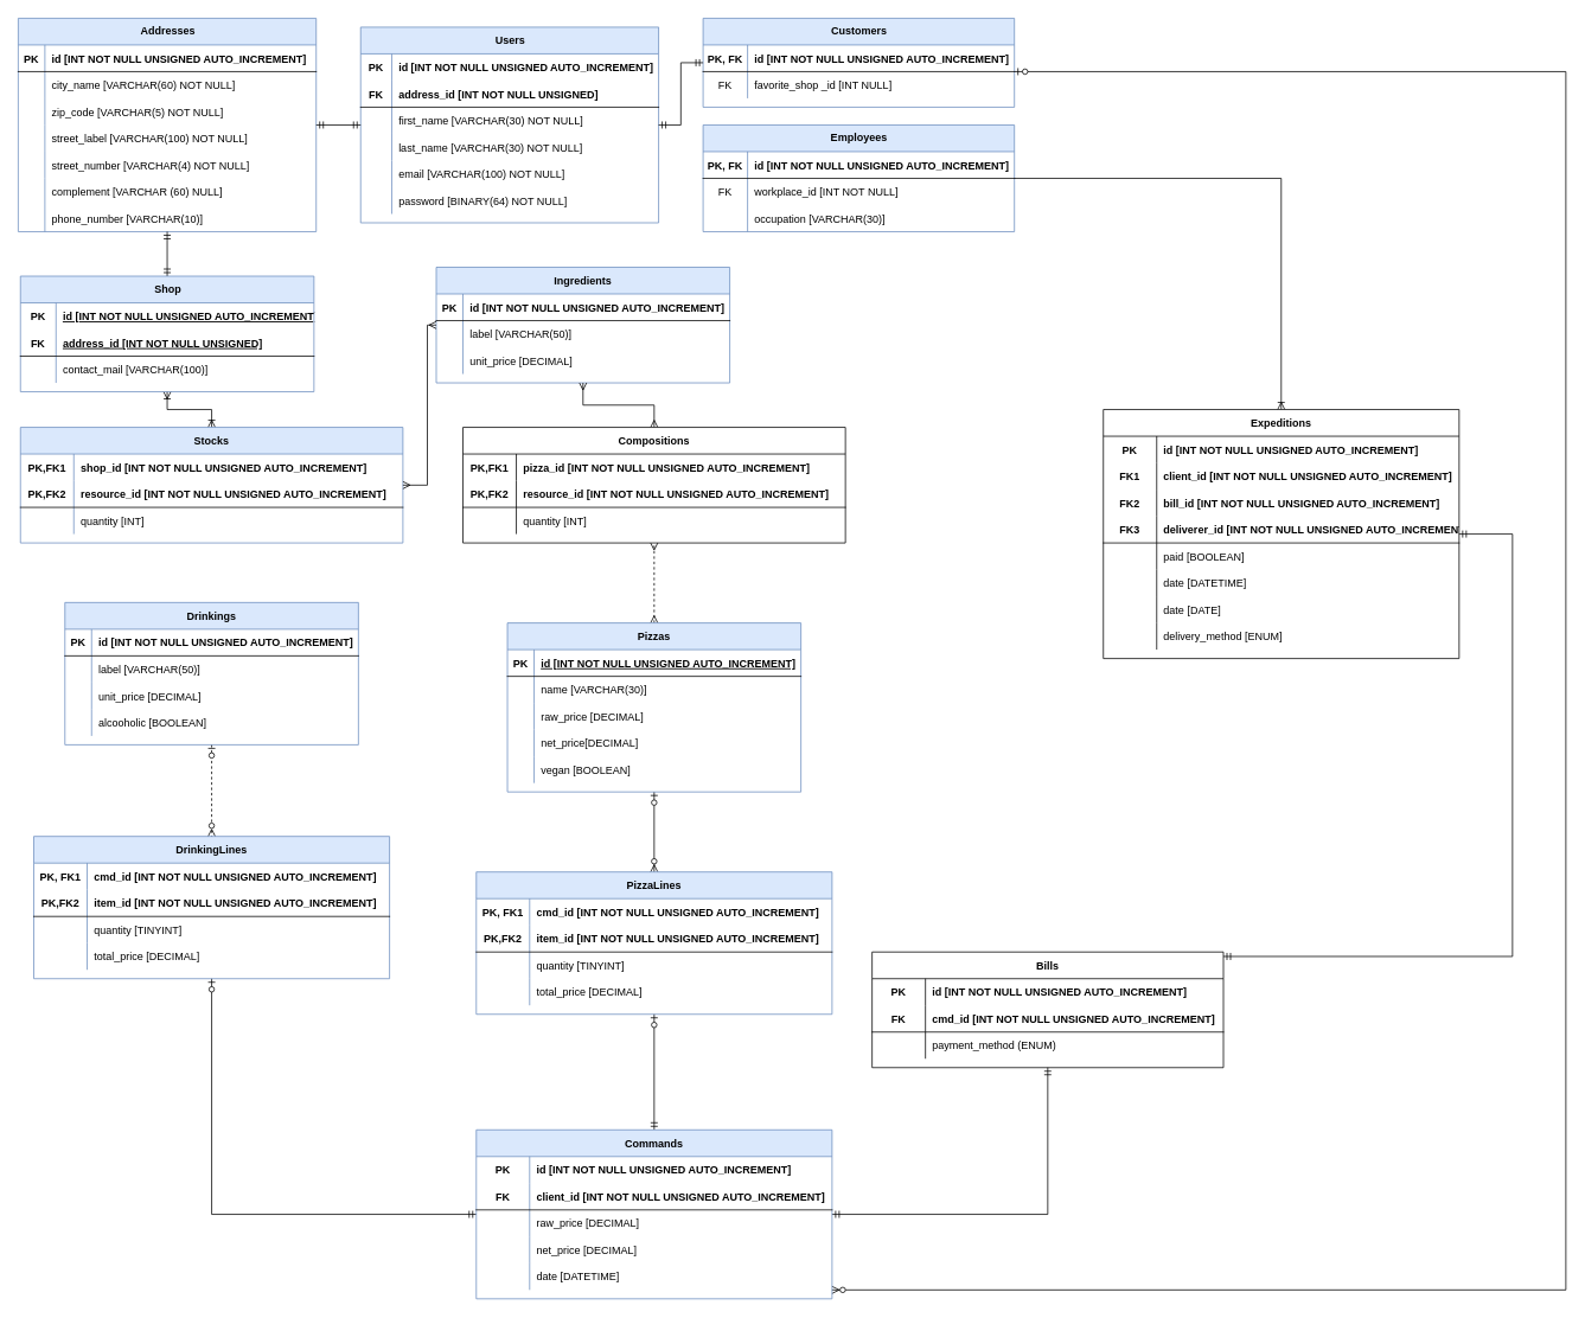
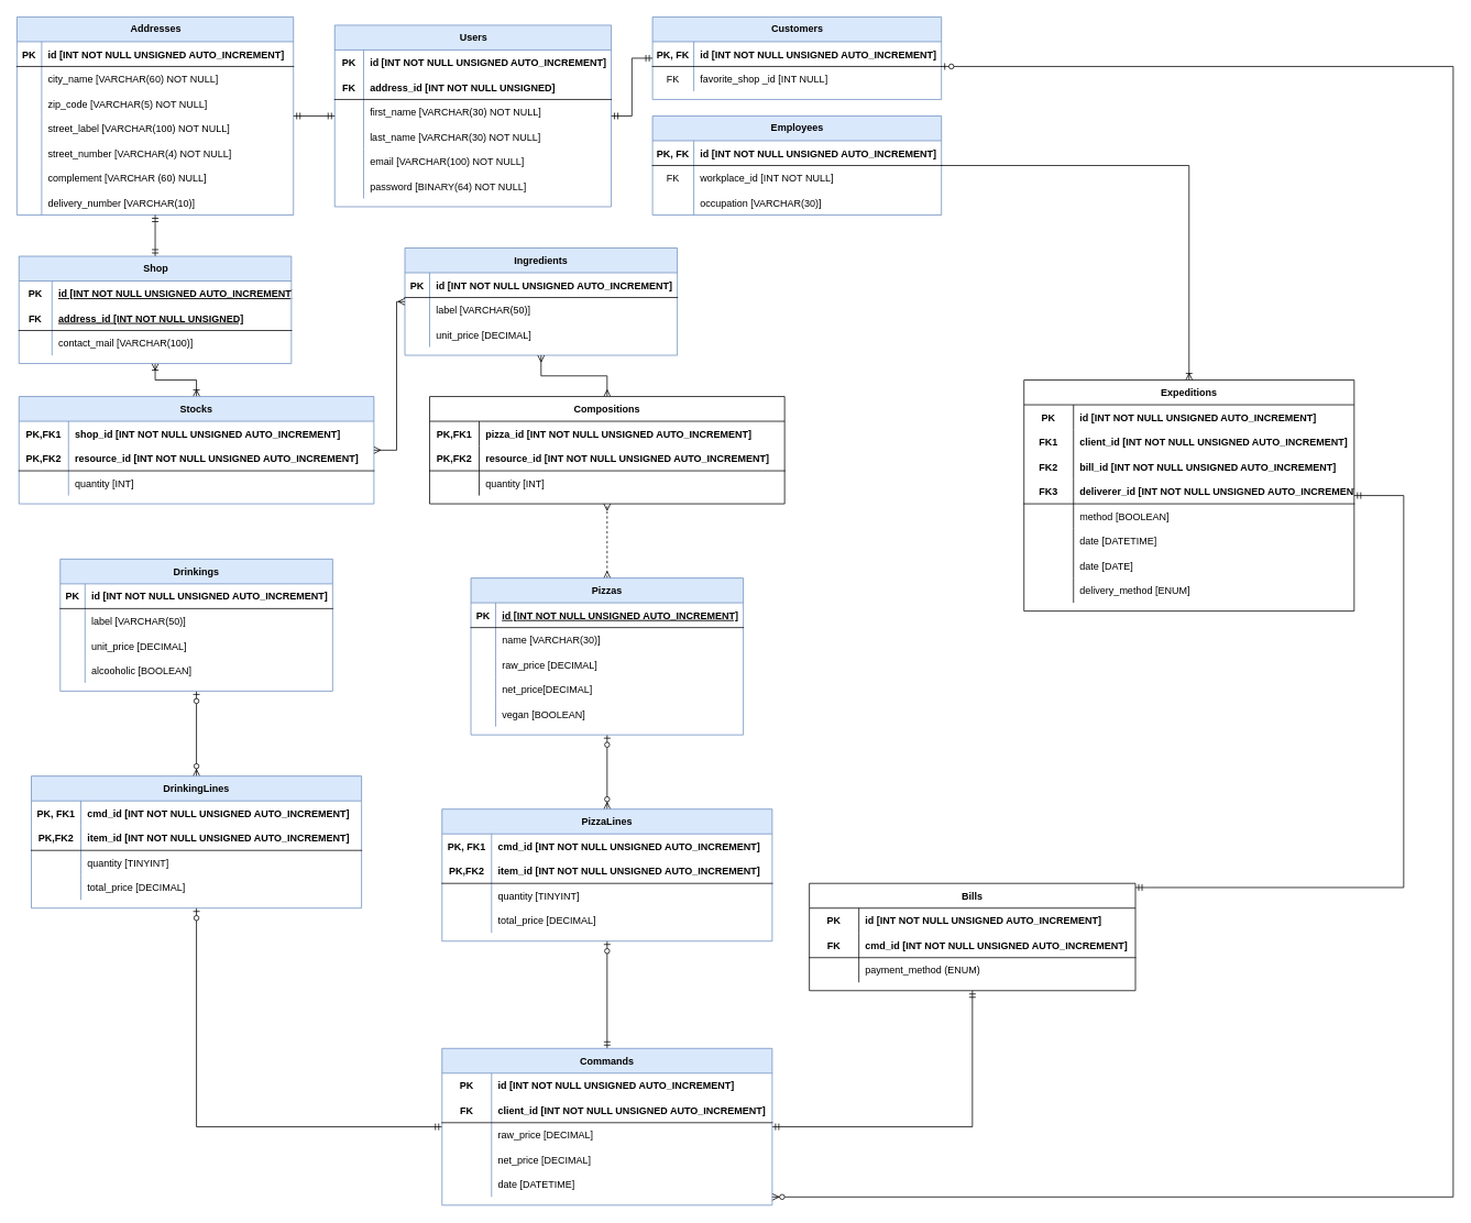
- <mxCell id="23" value="phone_number [VARCHAR(10)]" style="shape=partialRectangle;connectable=0;top=0;left=0;bottom=0;right=0;align=left;spacingLeft=6;overflow=hidden;fillColor=none;" parent="21" vertex="1"><mxGeometry x="30" width="305" height="30" as="geometry" /></mxCell>
+ <mxCell id="23" value="delivery_number [VARCHAR(10)]" style="shape=partialRectangle;connectable=0;top=0;left=0;bottom=0;right=0;align=left;spacingLeft=6;overflow=hidden;fillColor=none;" parent="21" vertex="1"><mxGeometry x="30" width="305" height="30" as="geometry" /></mxCell>
- <mxCell id="211" value="paid [BOOLEAN]" style="shape=partialRectangle;connectable=0;fillColor=none;top=0;left=0;bottom=0;right=0;align=left;spacingLeft=6;overflow=hidden;" parent="209" vertex="1"><mxGeometry x="60" width="340" height="30" as="geometry" /></mxCell>
+ <mxCell id="211" value="method [BOOLEAN]" style="shape=partialRectangle;connectable=0;fillColor=none;top=0;left=0;bottom=0;right=0;align=left;spacingLeft=6;overflow=hidden;" parent="209" vertex="1"><mxGeometry x="60" width="340" height="30" as="geometry" /></mxCell>
- <mxCell id="61" value="" style="edgeStyle=orthogonalEdgeStyle;fontSize=12;html=1;endArrow=ERzeroToMany;startArrow=ERzeroToOne;startFill=1;endFill=1;rounded=0;dashed=1;" parent="1" source="114" target="144" edge="1"><mxGeometry width="100" height="100" relative="1" as="geometry"><mxPoint x="512.5" y="950" as="sourcePoint" /><mxPoint x="572.5" y="1193" as="targetPoint" /></mxGeometry></mxCell>
+ <mxCell id="61" value="" style="edgeStyle=orthogonalEdgeStyle;fontSize=12;html=1;endArrow=ERzeroToMany;startArrow=ERzeroToOne;startFill=1;endFill=1;rounded=0;" parent="1" source="114" target="144" edge="1"><mxGeometry width="100" height="100" relative="1" as="geometry"><mxPoint x="512.5" y="950" as="sourcePoint" /><mxPoint x="572.5" y="1193" as="targetPoint" /></mxGeometry></mxCell>
